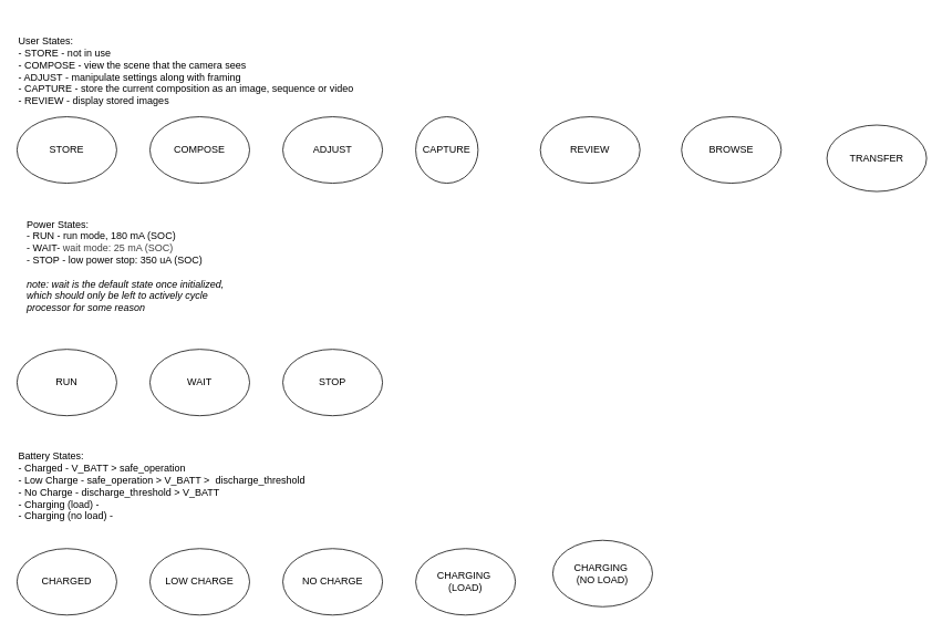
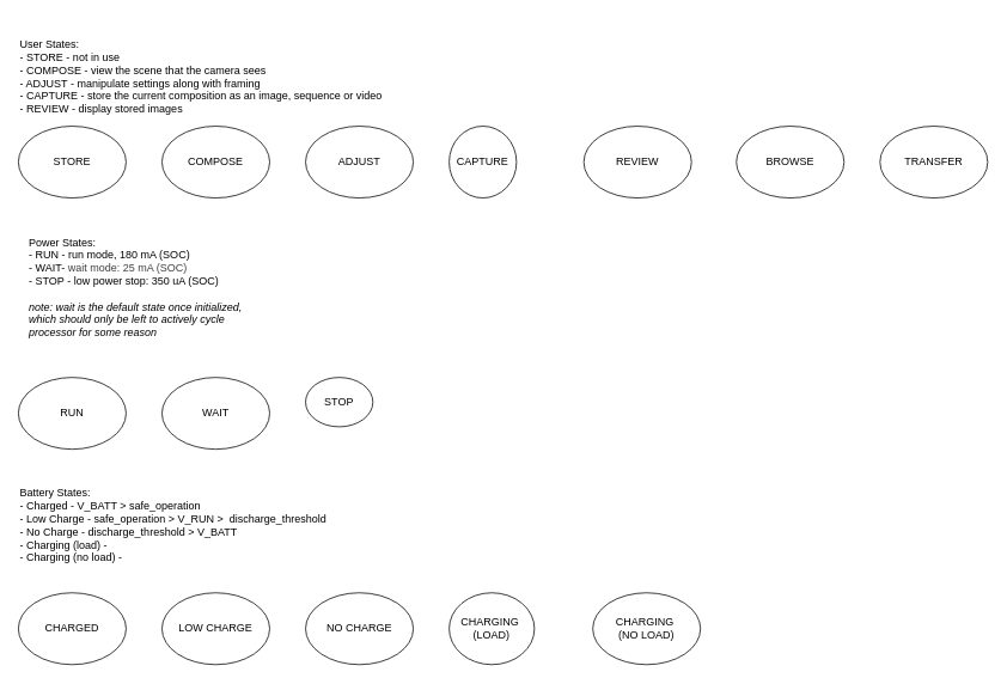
- <mxCell id="19" value="TRANSFER" style="ellipse;whiteSpace=wrap;html=1;" vertex="1" parent="1"><mxGeometry x="995" y="150" width="120" height="80" as="geometry" /></mxCell>
+ <mxCell id="19" value="TRANSFER" style="ellipse;whiteSpace=wrap;html=1;" vertex="1" parent="1"><mxGeometry x="980" y="140" width="120" height="80" as="geometry" /></mxCell>
- <mxCell id="12" value="STOP" style="ellipse;whiteSpace=wrap;html=1;" parent="1" vertex="1"><mxGeometry x="340" y="420" width="120" height="80" as="geometry" /></mxCell>
+ <mxCell id="12" value="STOP" style="ellipse;whiteSpace=wrap;html=1;" parent="1" vertex="1"><mxGeometry x="340" y="420" width="75" height="55" as="geometry" /></mxCell>
- <mxCell id="4" value="Battery States:&amp;nbsp;&lt;div&gt;- Charged - V_BATT &amp;gt; safe_operation&lt;/div&gt;&lt;div&gt;- Low Charge - safe_operation &amp;gt; V_BATT &amp;gt;&amp;nbsp; discharge_threshold&lt;/div&gt;&lt;div&gt;- No Charge - discharge_threshold &amp;gt; V_BATT&amp;nbsp;&lt;/div&gt;&lt;div&gt;- Charging (load) -&amp;nbsp;&lt;/div&gt;&lt;div&gt;- Charging (no load) -&amp;nbsp;&lt;/div&gt;" style="text;html=1;align=left;verticalAlign=middle;whiteSpace=wrap;rounded=0;" parent="1" vertex="1"><mxGeometry y="540" width="400" height="90" as="geometry" x="20" /></mxCell>
+ <mxCell id="4" value="Battery States:&amp;nbsp;&lt;div&gt;- Charged - V_BATT &amp;gt; safe_operation&lt;/div&gt;&lt;div&gt;- Low Charge - safe_operation &amp;gt; V_RUN &amp;gt;&amp;nbsp; discharge_threshold&lt;/div&gt;&lt;div&gt;- No Charge - discharge_threshold &amp;gt; V_BATT&amp;nbsp;&lt;/div&gt;&lt;div&gt;- Charging (load) -&amp;nbsp;&lt;/div&gt;&lt;div&gt;- Charging (no load) -&amp;nbsp;&lt;/div&gt;" style="text;html=1;align=left;verticalAlign=middle;whiteSpace=wrap;rounded=0;" parent="1" vertex="1"><mxGeometry y="540" width="400" height="90" as="geometry" x="20" /></mxCell>
- <mxCell id="17" value="CHARGING&amp;nbsp;&lt;div&gt;(NO LOAD)&lt;/div&gt;" style="ellipse;whiteSpace=wrap;html=1;" parent="1" vertex="1"><mxGeometry x="665" y="650" width="120" height="80" as="geometry" /></mxCell>
+ <mxCell id="17" value="CHARGING&amp;nbsp;&lt;div&gt;(NO LOAD)&lt;/div&gt;" style="ellipse;whiteSpace=wrap;html=1;" parent="1" vertex="1"><mxGeometry x="660" y="660" width="120" height="80" as="geometry" /></mxCell>
- <mxCell id="16" value="CHARGING&amp;nbsp;&lt;div&gt;(LOAD)&lt;/div&gt;" style="ellipse;whiteSpace=wrap;html=1;" parent="1" vertex="1"><mxGeometry x="500" y="660" width="120" height="80" as="geometry" /></mxCell>
+ <mxCell id="16" value="CHARGING&amp;nbsp;&lt;div&gt;(LOAD)&lt;/div&gt;" style="ellipse;whiteSpace=wrap;html=1;" parent="1" vertex="1"><mxGeometry x="500" y="660" width="95" height="80" as="geometry" /></mxCell>
